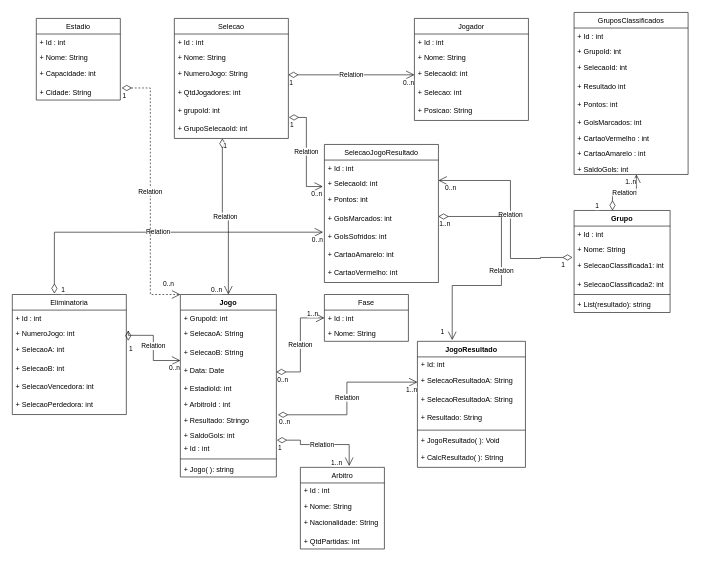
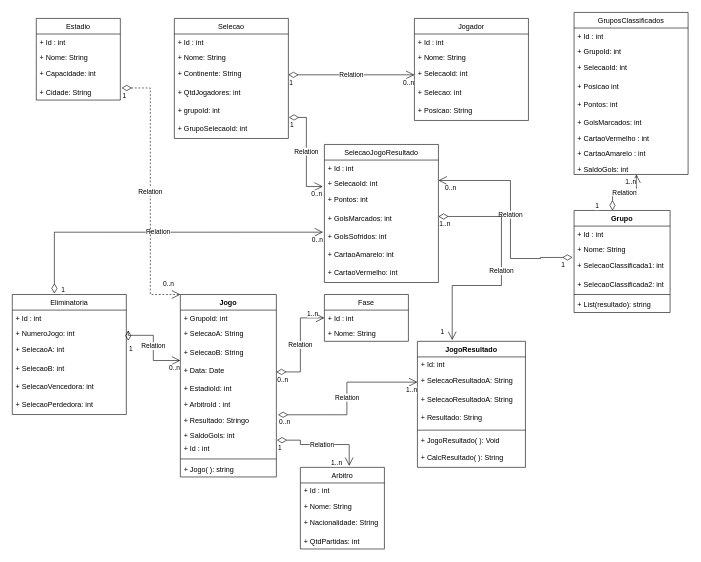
- <mxCell id="68" value="+ NumeroJogo: String" style="text;strokeColor=none;fillColor=none;align=left;verticalAlign=top;spacingLeft=4;spacingRight=4;overflow=hidden;rotatable=0;points=[[0,0.5],[1,0.5]];portConstraint=eastwest;" vertex="1" parent="65"><mxGeometry y="78" width="190" height="32" as="geometry" /></mxCell>
+ <mxCell id="68" value="+ Continente: String" style="text;strokeColor=none;fillColor=none;align=left;verticalAlign=top;spacingLeft=4;spacingRight=4;overflow=hidden;rotatable=0;points=[[0,0.5],[1,0.5]];portConstraint=eastwest;" vertex="1" parent="65"><mxGeometry y="78" width="190" height="32" as="geometry" /></mxCell>
- <mxCell id="33" value="+ Resultado int" style="text;strokeColor=none;fillColor=none;align=left;verticalAlign=top;spacingLeft=4;spacingRight=4;overflow=hidden;rotatable=0;points=[[0,0.5],[1,0.5]];portConstraint=eastwest;" vertex="1" parent="29"><mxGeometry y="110" width="190" height="30" as="geometry" /></mxCell>
+ <mxCell id="33" value="+ Posicao int" style="text;strokeColor=none;fillColor=none;align=left;verticalAlign=top;spacingLeft=4;spacingRight=4;overflow=hidden;rotatable=0;points=[[0,0.5],[1,0.5]];portConstraint=eastwest;" vertex="1" parent="29"><mxGeometry y="110" width="190" height="30" as="geometry" /></mxCell>
- <mxCell id="83" value="Relation" style="endArrow=open;html=1;endSize=12;startArrow=diamondThin;startSize=14;startFill=0;edgeStyle=orthogonalEdgeStyle;rounded=0;entryX=0.5;entryY=0;entryDx=0;entryDy=0;exitX=0.421;exitY=1;exitDx=0;exitDy=0;exitPerimeter=0;" edge="1" parent="1" source="71" target="45"><mxGeometry relative="1" as="geometry"><mxPoint x="310" y="280" as="sourcePoint" /><mxPoint x="520" y="280" as="targetPoint" /></mxGeometry></mxCell>
- <mxCell id="84" value="1" style="edgeLabel;resizable=0;html=1;align=left;verticalAlign=top;" connectable="0" vertex="1" parent="83"><mxGeometry x="-1" relative="1" as="geometry" /></mxCell>
- <mxCell id="85" value="&lt;span style=&quot;text-align: left;&quot;&gt;0..n&lt;/span&gt;" style="edgeLabel;resizable=0;html=1;align=right;verticalAlign=top;" connectable="0" vertex="1" parent="83"><mxGeometry x="1" relative="1" as="geometry"><mxPoint x="-10" y="-20" as="offset" /></mxGeometry></mxCell>
